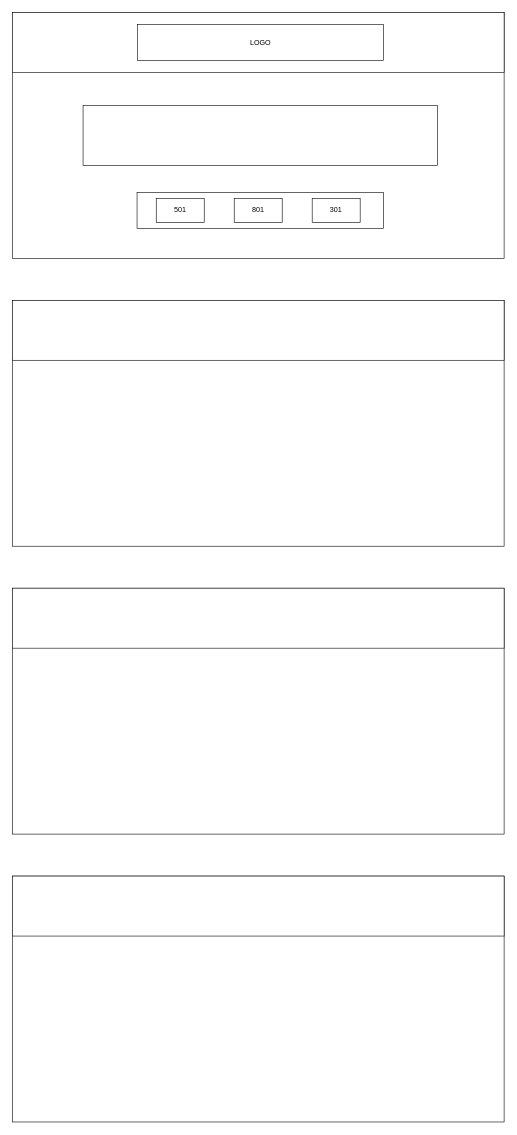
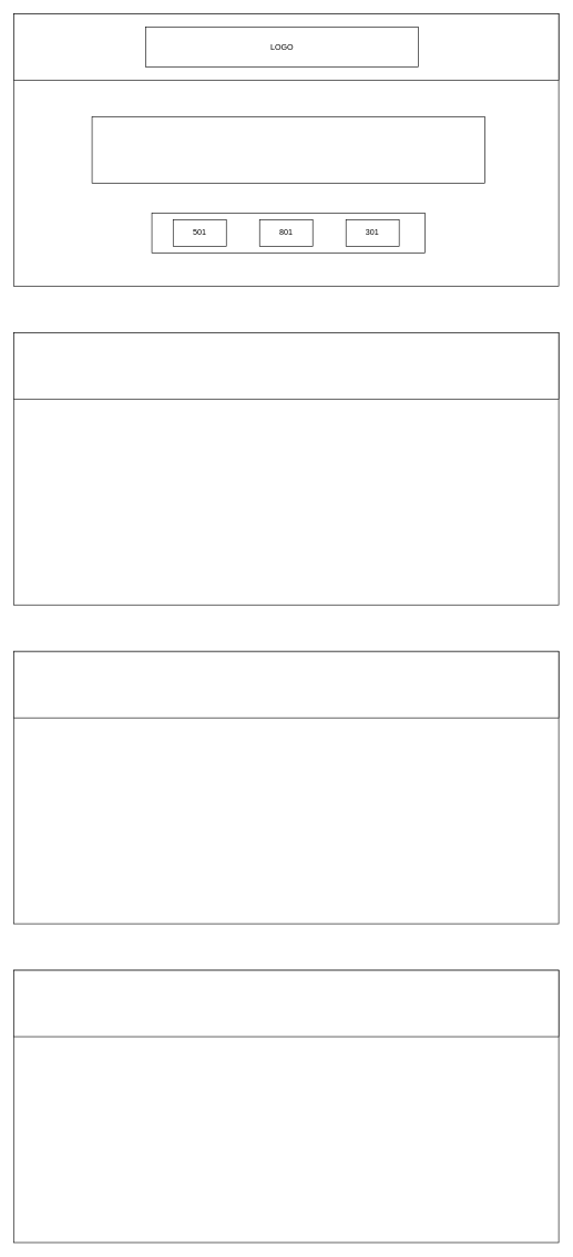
- <mxCell id="10" value="LOGO" style="rounded=0;whiteSpace=wrap;html=1;" vertex="1" parent="1"><mxGeometry x="229" y="40" width="410" height="60" as="geometry" /></mxCell>
+ <mxCell id="10" value="LOGO" style="rounded=0;whiteSpace=wrap;html=1;" vertex="1" parent="1"><mxGeometry x="219" y="40" width="410" height="60" as="geometry" /></mxCell>
